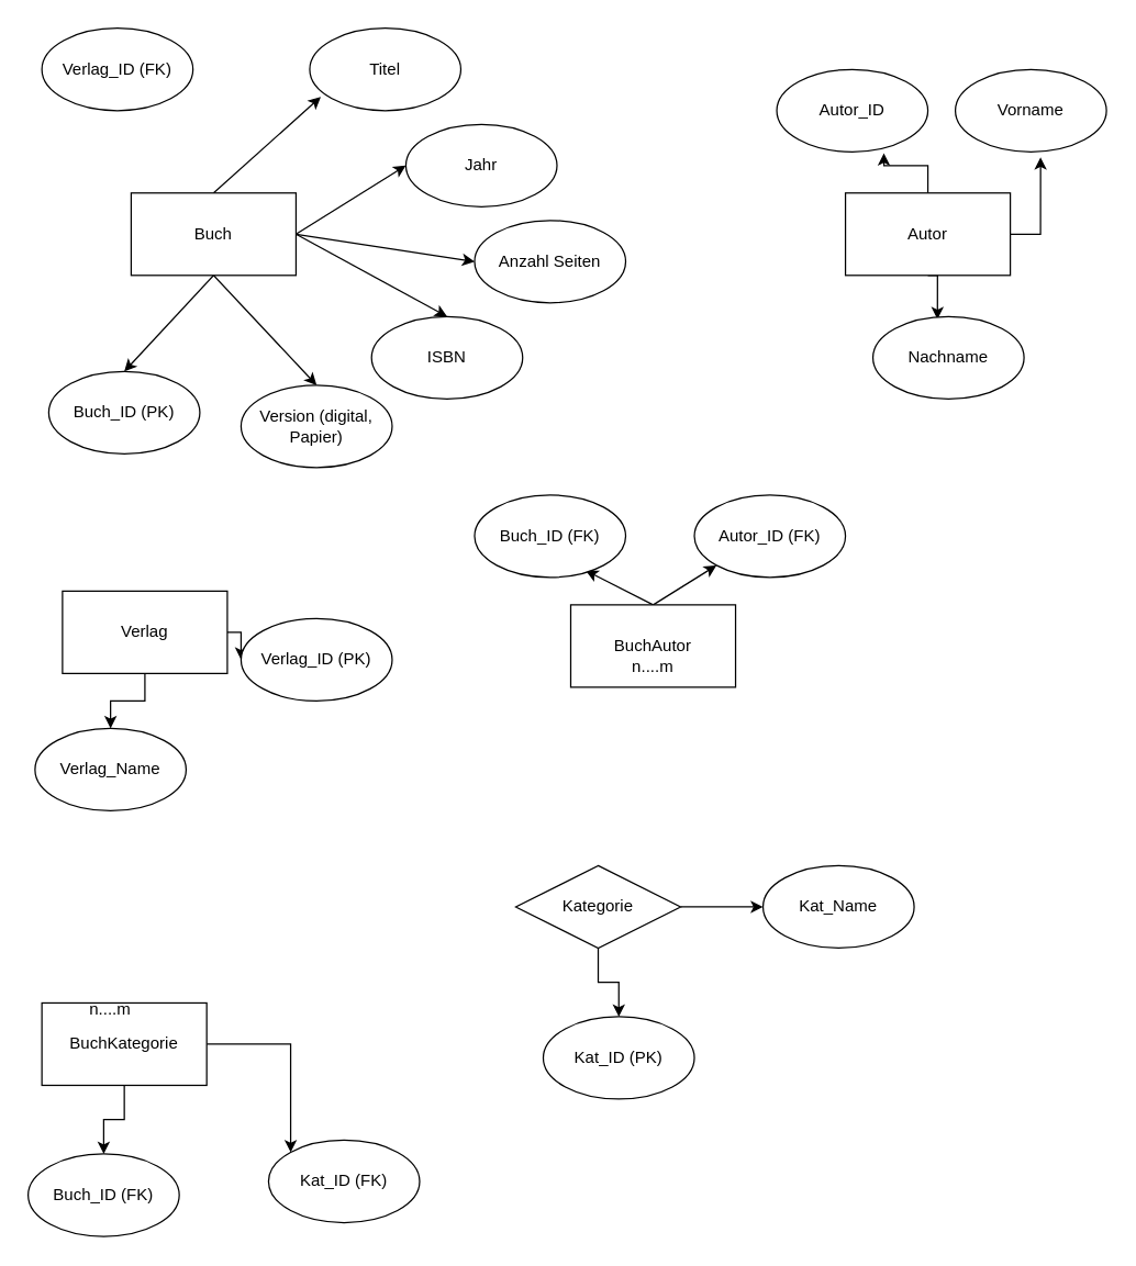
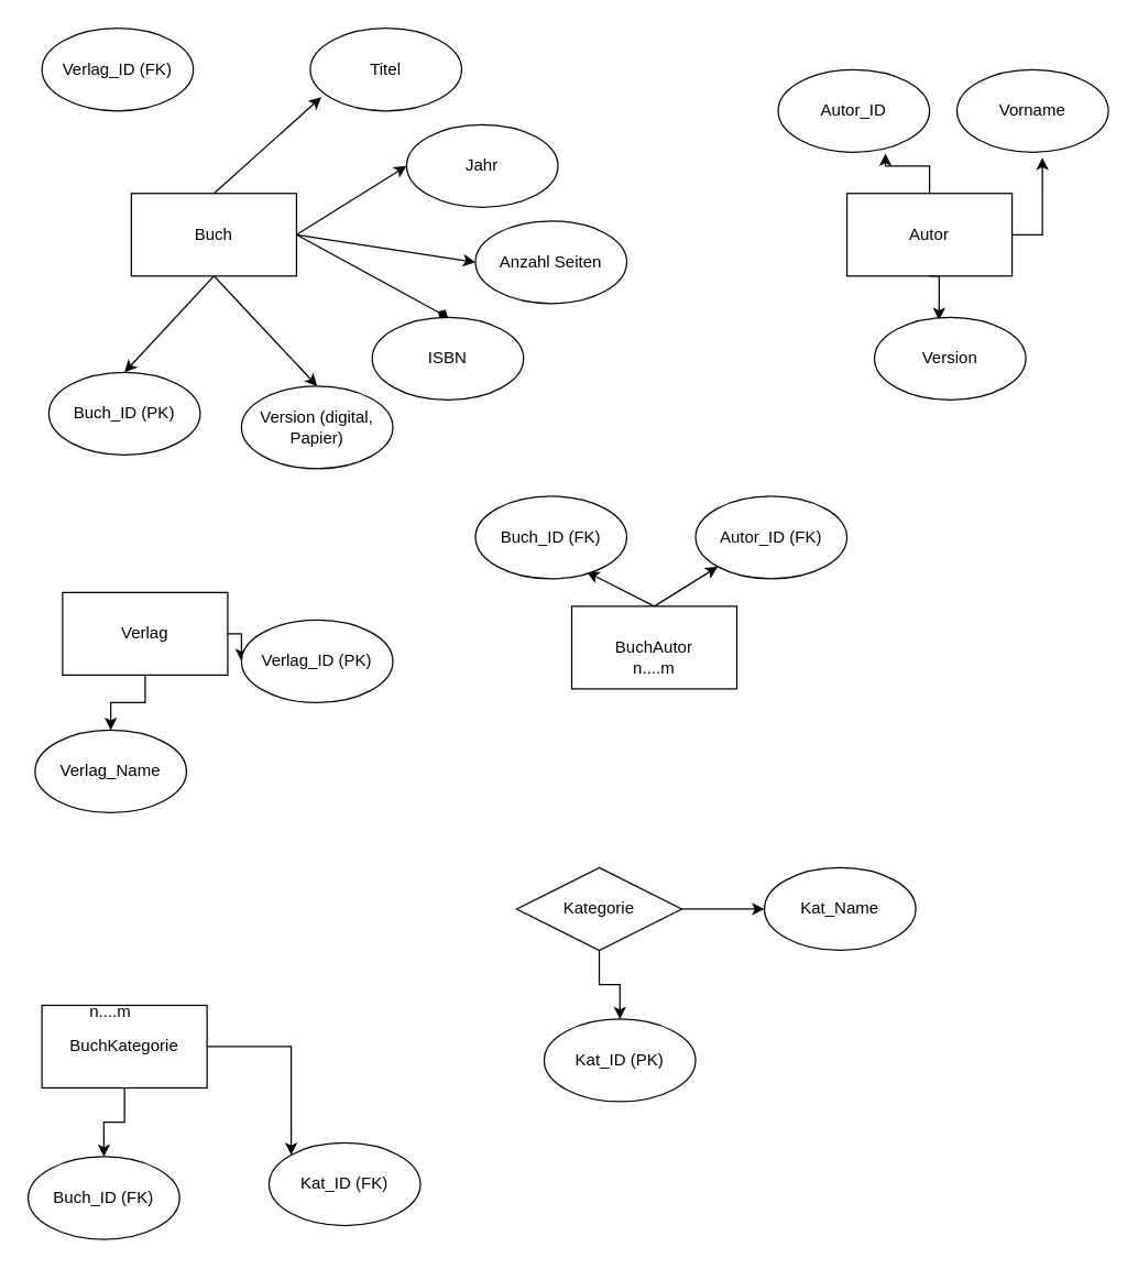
- <mxCell id="4" style="rounded=0;orthogonalLoop=1;jettySize=auto;html=1;exitX=1;exitY=0.5;exitDx=0;exitDy=0;entryX=0.5;entryY=0;entryDx=0;entryDy=0;" edge="1" parent="1" source="8" target="11"><mxGeometry relative="1" as="geometry" /></mxCell>
+ <mxCell id="4" style="rounded=0;orthogonalLoop=1;jettySize=auto;html=1;exitX=1;exitY=0.5;exitDx=0;exitDy=0;entryX=0.5;entryY=0;entryDx=0;entryDy=0;endArrow=diamond;" edge="1" parent="1" source="8" target="11"><mxGeometry relative="1" as="geometry" /></mxCell>
- <mxCell id="20" value="Nachname" style="ellipse;whiteSpace=wrap;html=1;" vertex="1" parent="1"><mxGeometry x="635" y="230" width="110" height="60" as="geometry" /></mxCell>
+ <mxCell id="20" value="Version" style="ellipse;whiteSpace=wrap;html=1;" vertex="1" parent="1"><mxGeometry x="635" y="230" width="110" height="60" as="geometry" /></mxCell>
